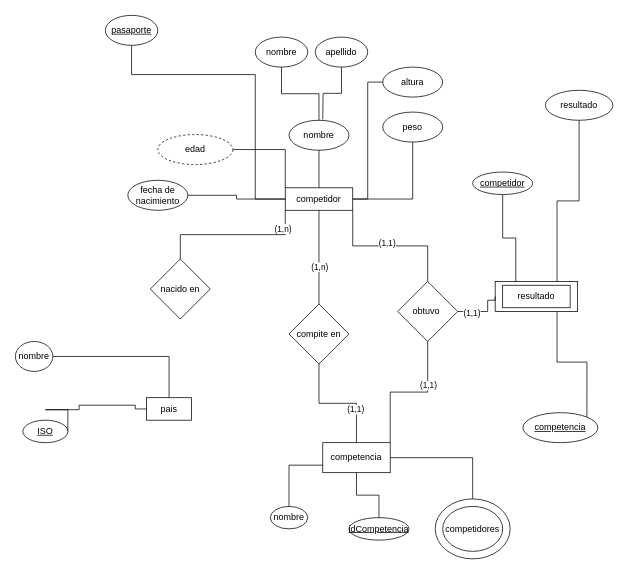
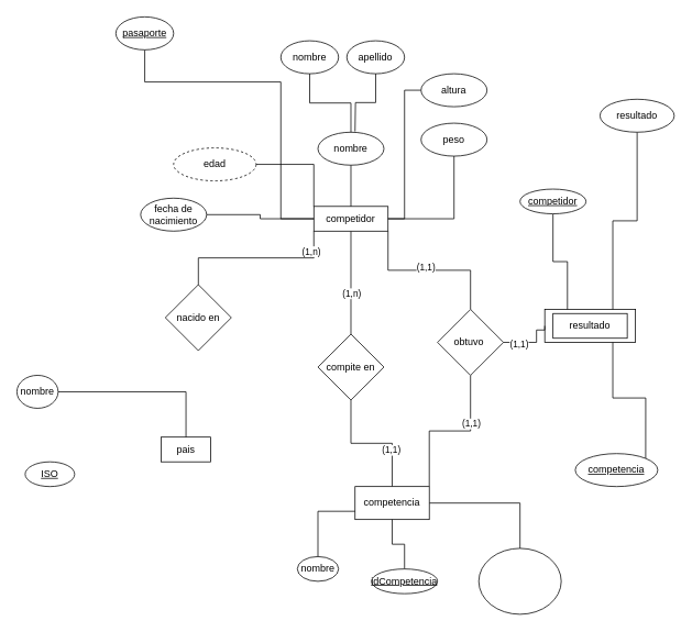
- <mxCell id="35" style="edgeStyle=orthogonalEdgeStyle;rounded=0;orthogonalLoop=1;jettySize=auto;html=1;exitX=1;exitY=0.5;exitDx=0;exitDy=0;entryX=0;entryY=0.5;entryDx=0;entryDy=0;endArrow=none;endFill=0;" edge="1" parent="1" source="36" target="10"><mxGeometry relative="1" as="geometry"><Array as="points"><mxPoint x="60" y="546" /><mxPoint x="105" y="546" /><mxPoint x="105" y="540" /><mxPoint x="180" y="540" /><mxPoint x="180" y="575" /></Array></mxGeometry></mxCell>
- <mxCell id="38" value="&lt;u&gt;idCompetencia&lt;/u&gt;" style="ellipse;whiteSpace=wrap;html=1;" vertex="1" parent="1"><mxGeometry x="465" y="690" width="80" height="30" as="geometry" /></mxCell>
+ <mxCell id="38" value="&lt;u&gt;idCompetencia&lt;/u&gt;" style="ellipse;whiteSpace=wrap;html=1;" vertex="1" parent="1"><mxGeometry x="450" y="690" width="80" height="30" as="geometry" /></mxCell>
- <mxCell id="41" value="competidores" style="ellipse;whiteSpace=wrap;html=1;" vertex="1" parent="1"><mxGeometry x="590" y="675" width="80" height="60" as="geometry" /></mxCell>
